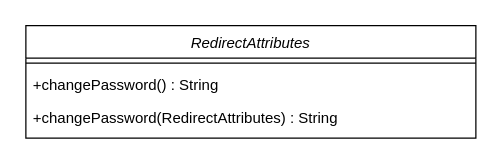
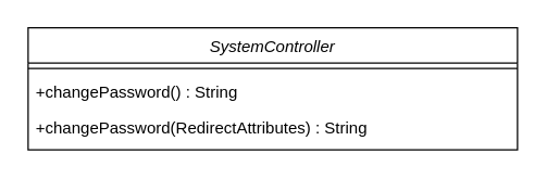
- <mxCell id="2" value="RedirectAttributes" style="swimlane;fontStyle=2;align=center;verticalAlign=top;childLayout=stackLayout;horizontal=1;startSize=26;horizontalStack=0;resizeParent=1;resizeLast=0;collapsible=1;marginBottom=0;rounded=0;shadow=0;strokeWidth=1;" vertex="1" parent="1"><mxGeometry x="20" y="20" width="360" height="90" as="geometry"><mxRectangle x="230" y="140" width="160" height="26" as="alternateBounds" /></mxGeometry></mxCell>
+ <mxCell id="2" value="SystemController" style="swimlane;fontStyle=2;align=center;verticalAlign=top;childLayout=stackLayout;horizontal=1;startSize=26;horizontalStack=0;resizeParent=1;resizeLast=0;collapsible=1;marginBottom=0;rounded=0;shadow=0;strokeWidth=1;" vertex="1" parent="1"><mxGeometry x="20" y="20" width="360" height="90" as="geometry"><mxRectangle x="230" y="140" width="160" height="26" as="alternateBounds" /></mxGeometry></mxCell>
